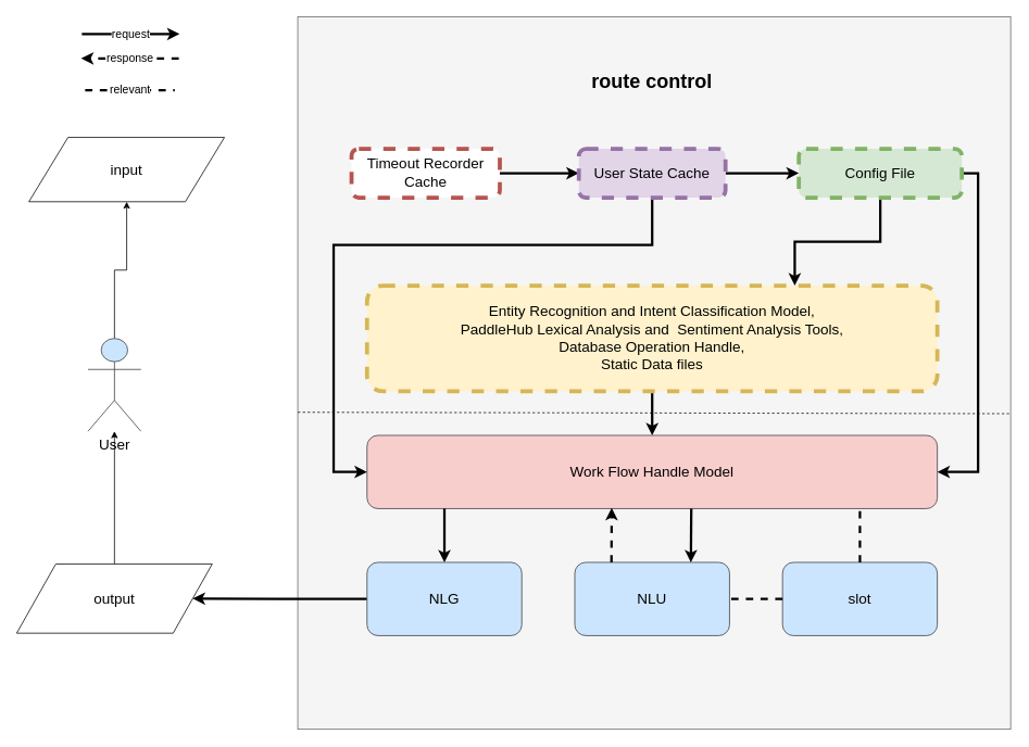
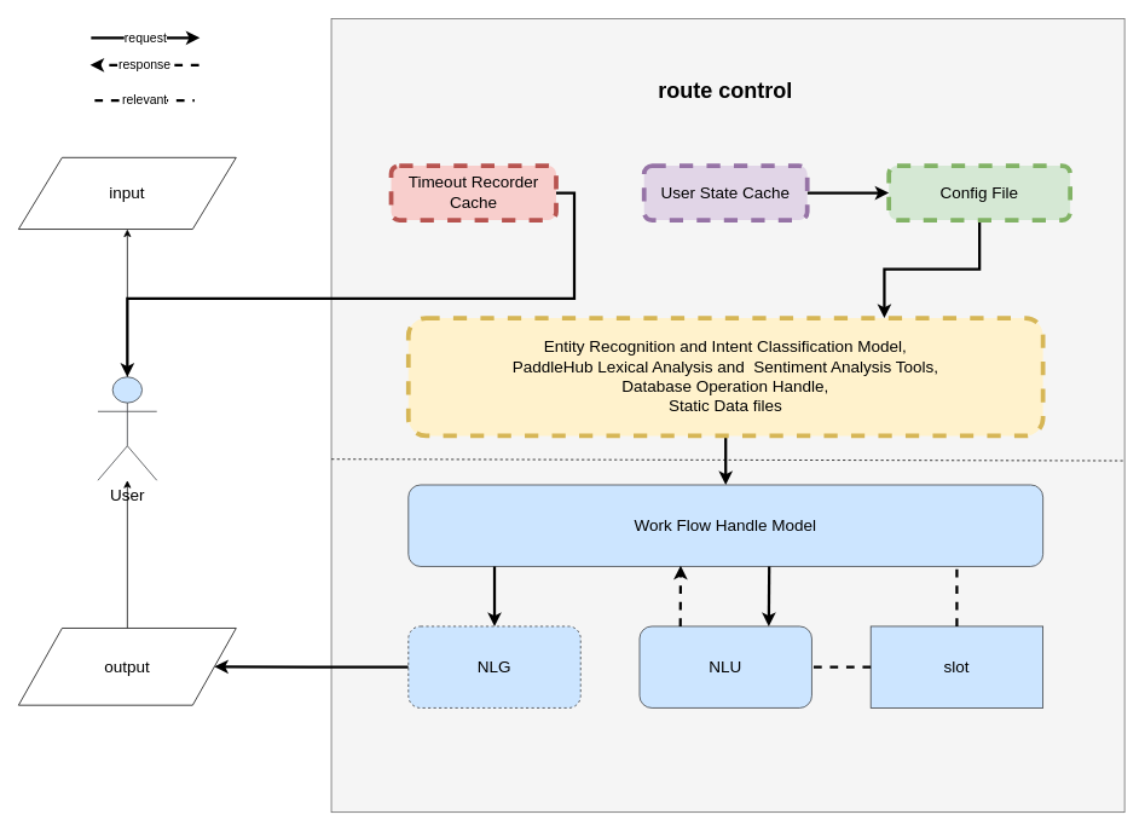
- <mxCell id="5" value="&lt;font style=&quot;font-size: 18px&quot;&gt;input&lt;/font&gt;" style="shape=parallelogram;perimeter=parallelogramPerimeter;whiteSpace=wrap;html=1;" vertex="1" parent="1"><mxGeometry x="35" y="168" width="240" height="79" as="geometry" /></mxCell>
+ <mxCell id="5" value="&lt;font style=&quot;font-size: 18px&quot;&gt;input&lt;/font&gt;" style="shape=parallelogram;perimeter=parallelogramPerimeter;whiteSpace=wrap;html=1;" vertex="1" parent="1"><mxGeometry x="20" y="173" width="240" height="79" as="geometry" /></mxCell>
- <mxCell id="13" value="&lt;span style=&quot;font-size: 18px&quot;&gt;Timeout Recorder Cache&lt;/span&gt;" style="rounded=1;whiteSpace=wrap;html=1;strokeWidth=5;dashed=1;fillColor=#ffffff;strokeColor=#b85450;" vertex="1" parent="1"><mxGeometry x="431" y="182" width="182" height="60" as="geometry" /></mxCell>
+ <mxCell id="13" value="&lt;span style=&quot;font-size: 18px&quot;&gt;Timeout Recorder Cache&lt;/span&gt;" style="rounded=1;whiteSpace=wrap;html=1;strokeWidth=5;dashed=1;fillColor=#f8cecc;strokeColor=#b85450;" vertex="1" parent="1"><mxGeometry x="431" y="182" width="182" height="60" as="geometry" /></mxCell>
- <mxCell id="12" style="edgeStyle=orthogonalEdgeStyle;rounded=0;orthogonalLoop=1;jettySize=auto;html=1;exitX=1;exitY=0.5;exitDx=0;exitDy=0;strokeWidth=3;" edge="1" parent="1" source="13" target="19"><mxGeometry relative="1" as="geometry" /></mxCell>
+ <mxCell id="12" style="edgeStyle=orthogonalEdgeStyle;rounded=0;orthogonalLoop=1;jettySize=auto;html=1;exitX=1;exitY=0.5;exitDx=0;exitDy=0;strokeWidth=3;" edge="1" parent="1" source="13" target="4"><mxGeometry relative="1" as="geometry" /></mxCell>
- <mxCell id="18" style="edgeStyle=orthogonalEdgeStyle;rounded=0;orthogonalLoop=1;jettySize=auto;html=1;exitX=0.5;exitY=1;exitDx=0;exitDy=0;strokeWidth=3;entryX=0;entryY=0.5;entryDx=0;entryDy=0;" edge="1" parent="1" source="19" target="11"><mxGeometry relative="1" as="geometry"><Array as="points"><mxPoint x="800" y="300" /><mxPoint x="409" y="300" /><mxPoint x="409" y="579" /></Array></mxGeometry></mxCell>
- <mxCell id="14" style="edgeStyle=orthogonalEdgeStyle;rounded=0;orthogonalLoop=1;jettySize=auto;html=1;exitX=1;exitY=0.5;exitDx=0;exitDy=0;entryX=1;entryY=0.5;entryDx=0;entryDy=0;strokeWidth=3;" edge="1" parent="1" source="16" target="11"><mxGeometry relative="1" as="geometry" /></mxCell>
- <mxCell id="11" value="&lt;font style=&quot;font-size: 18px&quot;&gt;Work Flow Handle Model&lt;/font&gt;" style="rounded=1;whiteSpace=wrap;html=1;fillColor=#f8cecc;strokeColor=#36393d;" vertex="1" parent="1"><mxGeometry x="450" y="534" width="700" height="90" as="geometry" /></mxCell>
+ <mxCell id="11" value="&lt;font style=&quot;font-size: 18px&quot;&gt;Work Flow Handle Model&lt;/font&gt;" style="rounded=1;whiteSpace=wrap;html=1;fillColor=#cce5ff;strokeColor=#36393d;" vertex="1" parent="1"><mxGeometry x="450" y="534" width="700" height="90" as="geometry" /></mxCell>
- <mxCell id="22" value="&lt;font style=&quot;font-size: 18px&quot;&gt;NLG&lt;/font&gt;" style="rounded=1;whiteSpace=wrap;html=1;fillColor=#cce5ff;strokeColor=#36393d;" vertex="1" parent="1"><mxGeometry x="450" y="690" width="190" height="90" as="geometry" /></mxCell>
+ <mxCell id="22" value="&lt;font style=&quot;font-size: 18px&quot;&gt;NLG&lt;/font&gt;" style="rounded=1;whiteSpace=wrap;html=1;fillColor=#cce5ff;strokeColor=#36393d;dashed=1;" vertex="1" parent="1"><mxGeometry x="450" y="690" width="190" height="90" as="geometry" /></mxCell>
- <mxCell id="23" value="&lt;font style=&quot;font-size: 18px&quot;&gt;slot&lt;/font&gt;" style="rounded=1;whiteSpace=wrap;html=1;fillColor=#cce5ff;strokeColor=#36393d;" vertex="1" parent="1"><mxGeometry x="960" y="690" width="190" height="90" as="geometry" /></mxCell>
+ <mxCell id="23" value="&lt;font style=&quot;font-size: 18px&quot;&gt;slot&lt;/font&gt;" style="whiteSpace=wrap;html=1;fillColor=#cce5ff;strokeColor=#36393d;rounded=0;" vertex="1" parent="1"><mxGeometry x="960" y="690" width="190" height="90" as="geometry" /></mxCell>
